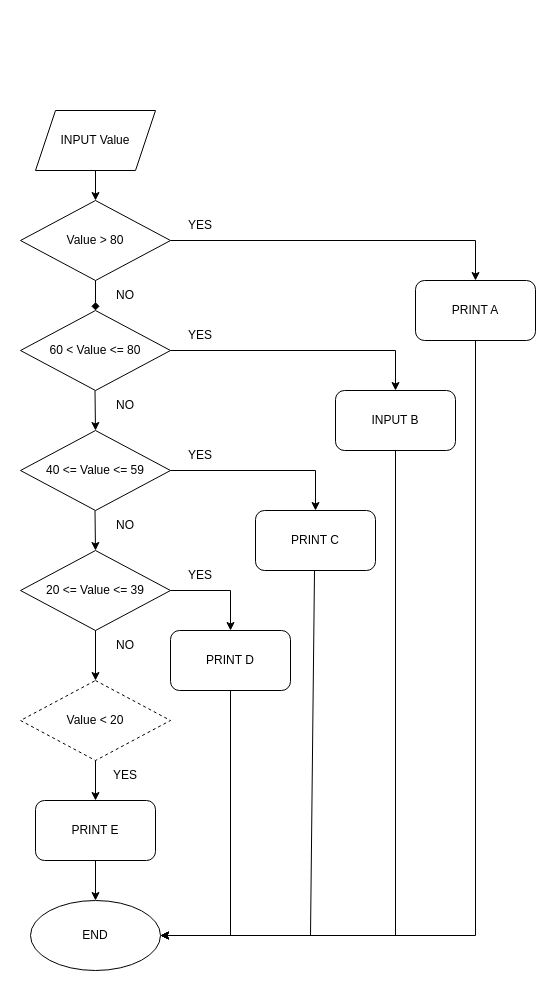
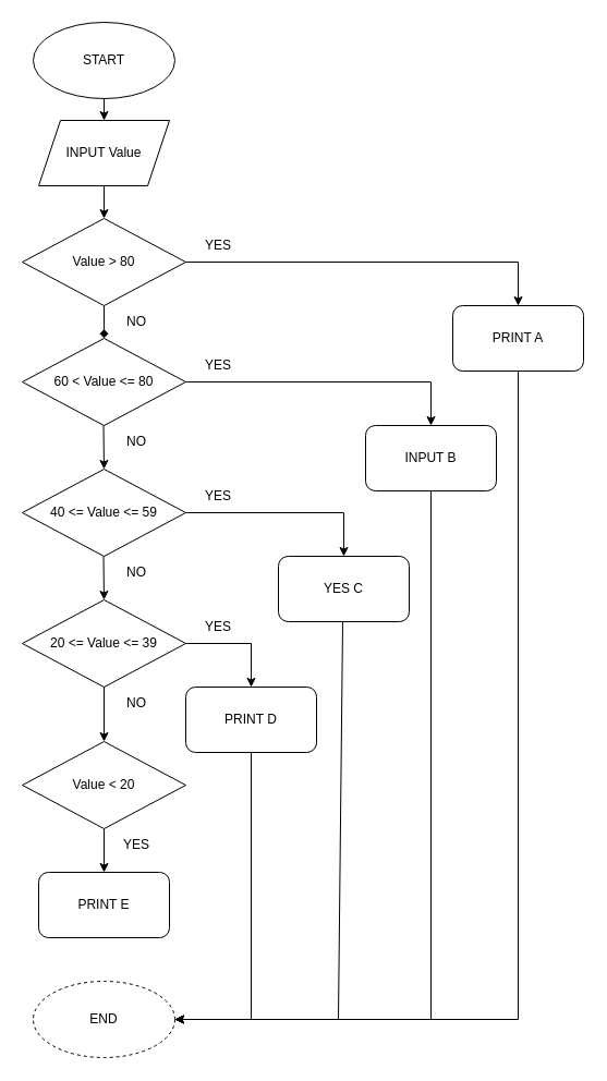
+ <mxCell id="2" value="START" style="ellipse;whiteSpace=wrap;html=1;" parent="1" vertex="1"><mxGeometry x="30" y="20" width="130" height="70" as="geometry" /></mxCell>
+ <mxCell id="3" value="" style="endArrow=classic;html=1;rounded=0;entryX=0.5;entryY=0;entryDx=0;entryDy=0;exitX=0.5;exitY=1;exitDx=0;exitDy=0;" parent="1" source="2" target="4" edge="1"><mxGeometry width="50" height="50" relative="1" as="geometry"><mxPoint x="155" y="290" as="sourcePoint" /><mxPoint x="95" y="120" as="targetPoint" /></mxGeometry></mxCell>
- <mxCell id="19" value="PRINT C" style="rounded=1;whiteSpace=wrap;html=1;" parent="1" vertex="1"><mxGeometry x="255" y="510" width="120" height="60" as="geometry" /></mxCell>
+ <mxCell id="19" value="YES C" style="rounded=1;whiteSpace=wrap;html=1;" parent="1" vertex="1"><mxGeometry x="255" y="510" width="120" height="60" as="geometry" /></mxCell>
- <mxCell id="9" value="Value &amp;lt; 20" style="rhombus;whiteSpace=wrap;html=1;dashed=1;" parent="1" vertex="1"><mxGeometry x="20" y="680" width="150" height="80" as="geometry" /></mxCell>
+ <mxCell id="9" value="Value &amp;lt; 20" style="rhombus;whiteSpace=wrap;html=1;" parent="1" vertex="1"><mxGeometry x="20" y="680" width="150" height="80" as="geometry" /></mxCell>
- <mxCell id="25" value="" style="endArrow=classic;html=1;rounded=0;exitX=0.5;exitY=1;exitDx=0;exitDy=0;entryX=0.5;entryY=0;entryDx=0;entryDy=0;" parent="1" source="10" target="26" edge="1"><mxGeometry width="50" height="50" relative="1" as="geometry"><mxPoint x="285" y="790" as="sourcePoint" /><mxPoint x="335" y="740" as="targetPoint" /></mxGeometry></mxCell>
- <mxCell id="26" value="END" style="ellipse;whiteSpace=wrap;html=1;" parent="1" vertex="1"><mxGeometry x="30" y="900" width="130" height="70" as="geometry" /></mxCell>
+ <mxCell id="26" value="END" style="ellipse;whiteSpace=wrap;html=1;dashed=1;" parent="1" vertex="1"><mxGeometry x="30" y="900" width="130" height="70" as="geometry" /></mxCell>
